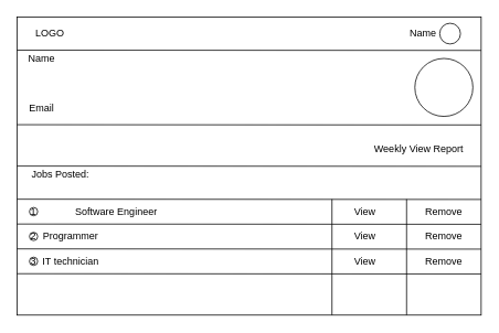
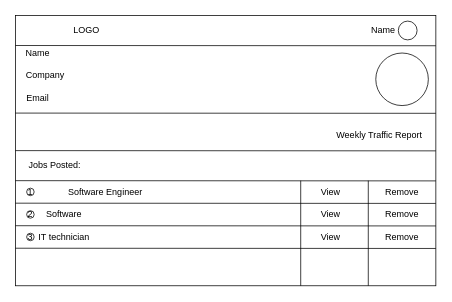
- <mxCell id="4" value="LOGO" style="text;html=1;strokeColor=none;fillColor=none;align=center;verticalAlign=middle;whiteSpace=wrap;rounded=0;" vertex="1" parent="1"><mxGeometry x="40" y="30" width="40" height="20" as="geometry" /></mxCell>
+ <mxCell id="4" value="LOGO" style="text;html=1;strokeColor=none;fillColor=none;align=center;verticalAlign=middle;whiteSpace=wrap;rounded=0;" vertex="1" parent="1"><mxGeometry x="95" y="30" width="40" height="20" as="geometry" /></mxCell>
+ <mxCell id="9" value="Company" style="text;html=1;strokeColor=none;fillColor=none;align=center;verticalAlign=middle;whiteSpace=wrap;rounded=0;" vertex="1" parent="1"><mxGeometry x="30" y="90" width="60" height="20" as="geometry" /></mxCell>
- <mxCell id="13" value="Weekly View Report" style="text;html=1;strokeColor=none;fillColor=none;align=center;verticalAlign=middle;whiteSpace=wrap;rounded=0;" vertex="1" parent="1"><mxGeometry x="440" y="170" width="130" height="20" as="geometry" /></mxCell>
+ <mxCell id="13" value="Weekly Traffic Report" style="text;html=1;strokeColor=none;fillColor=none;align=center;verticalAlign=middle;whiteSpace=wrap;rounded=0;" vertex="1" parent="1"><mxGeometry x="440" y="170" width="130" height="20" as="geometry" /></mxCell>
- <mxCell id="16" value="Jobs Posted:" style="text;html=1;strokeColor=none;fillColor=none;align=center;verticalAlign=middle;whiteSpace=wrap;rounded=0;" vertex="1" parent="1"><mxGeometry x="35" y="200" width="75" height="20" as="geometry" /></mxCell>
+ <mxCell id="16" value="Jobs Posted:" style="text;html=1;strokeColor=none;fillColor=none;align=center;verticalAlign=middle;whiteSpace=wrap;rounded=0;" vertex="1" parent="1"><mxGeometry x="35" y="210" width="75" height="20" as="geometry" /></mxCell>
- <mxCell id="23" value="Programmer" style="text;html=1;strokeColor=none;fillColor=none;align=center;verticalAlign=middle;whiteSpace=wrap;rounded=0;" vertex="1" parent="1"><mxGeometry x="30" y="275" width="110" height="20" as="geometry" /></mxCell>
+ <mxCell id="23" value="Software" style="text;html=1;strokeColor=none;fillColor=none;align=center;verticalAlign=middle;whiteSpace=wrap;rounded=0;" vertex="1" parent="1"><mxGeometry x="30" y="275" width="110" height="20" as="geometry" /></mxCell>
